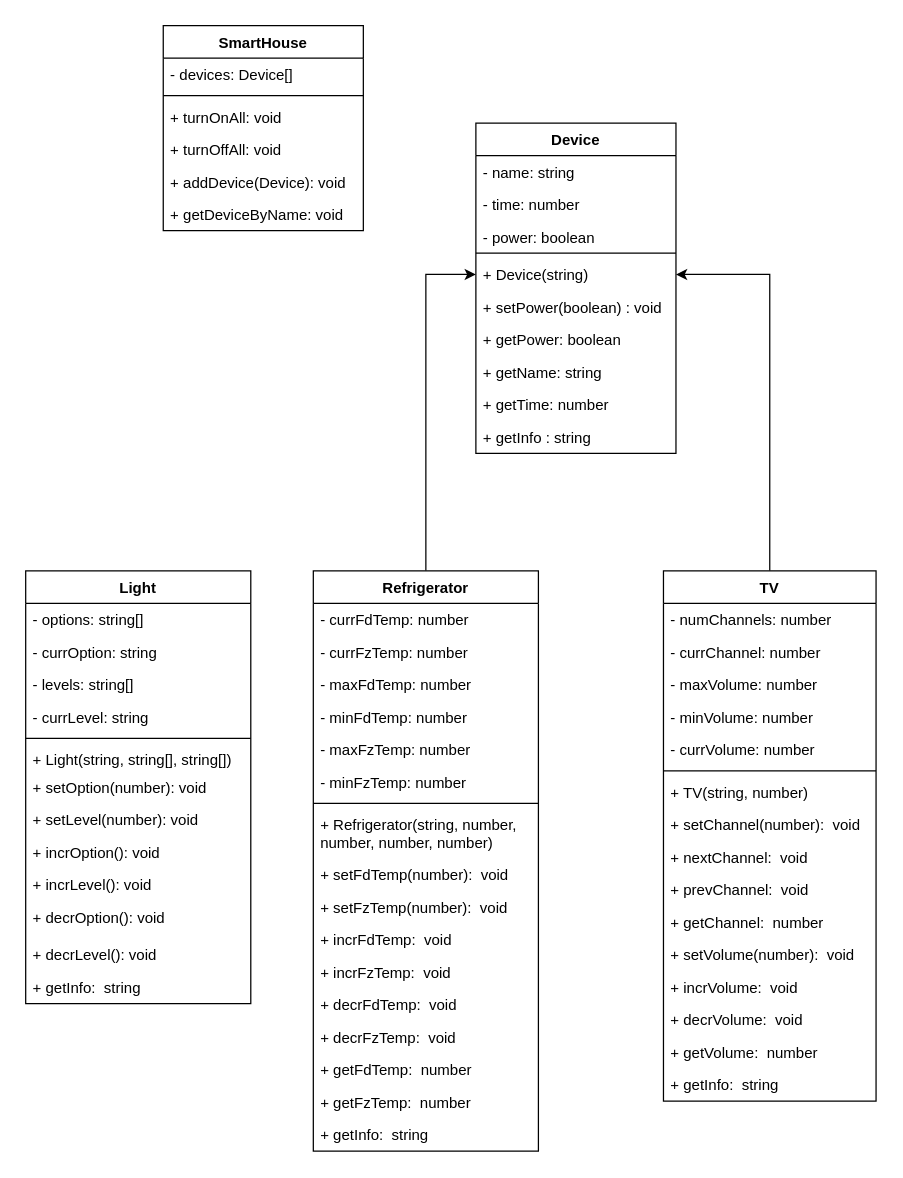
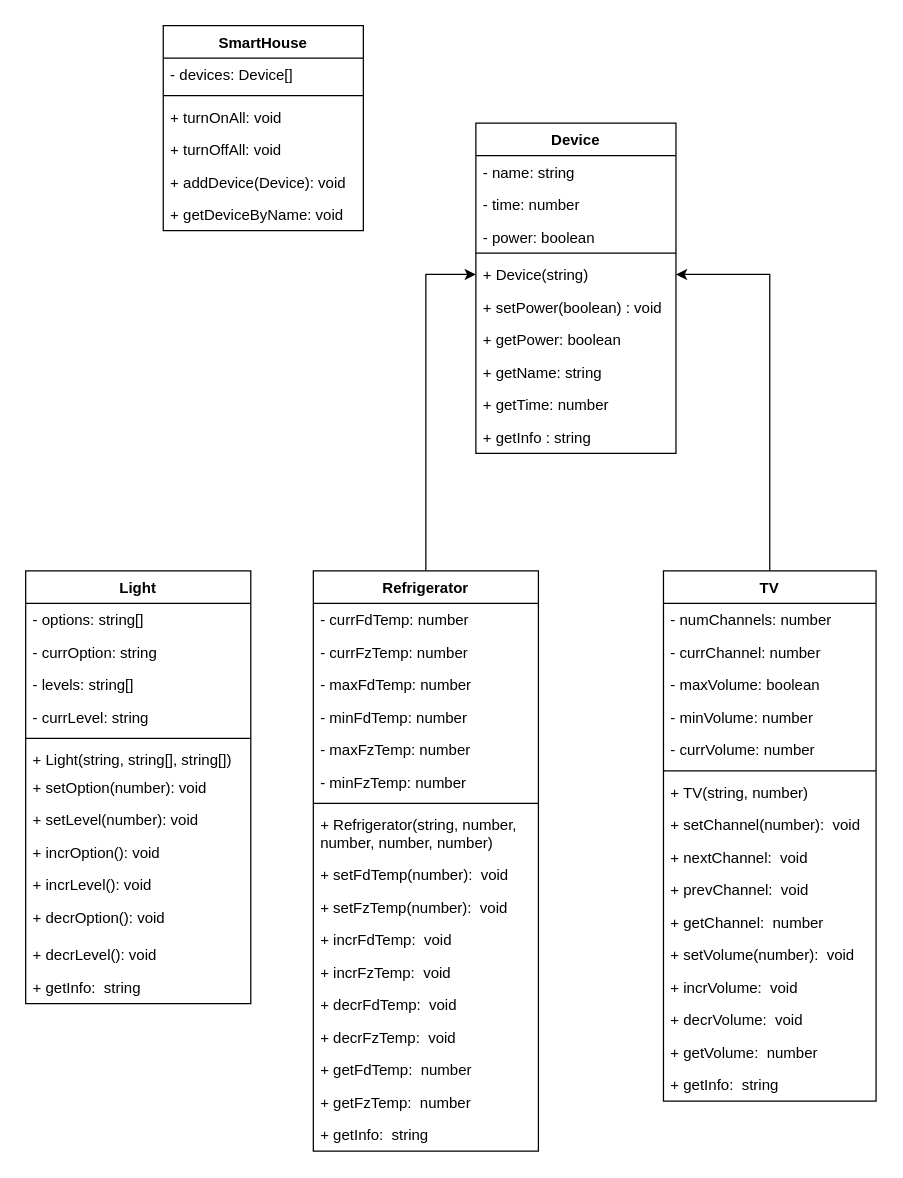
- <mxCell id="24" value="- maxVolume: number" style="text;strokeColor=none;fillColor=none;align=left;verticalAlign=top;spacingLeft=4;spacingRight=4;overflow=hidden;rotatable=0;points=[[0,0.5],[1,0.5]];portConstraint=eastwest;" parent="21" vertex="1"><mxGeometry y="78" width="170" height="26" as="geometry" /></mxCell>
+ <mxCell id="24" value="- maxVolume: boolean" style="text;strokeColor=none;fillColor=none;align=left;verticalAlign=top;spacingLeft=4;spacingRight=4;overflow=hidden;rotatable=0;points=[[0,0.5],[1,0.5]];portConstraint=eastwest;" parent="21" vertex="1"><mxGeometry y="78" width="170" height="26" as="geometry" /></mxCell>
